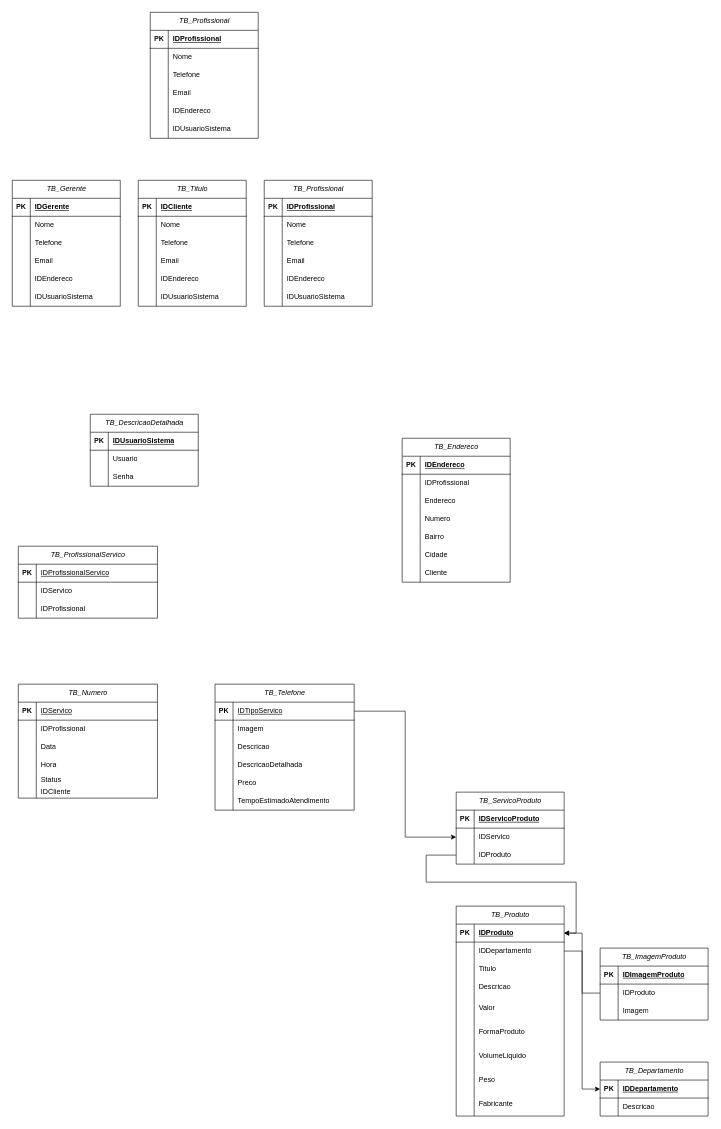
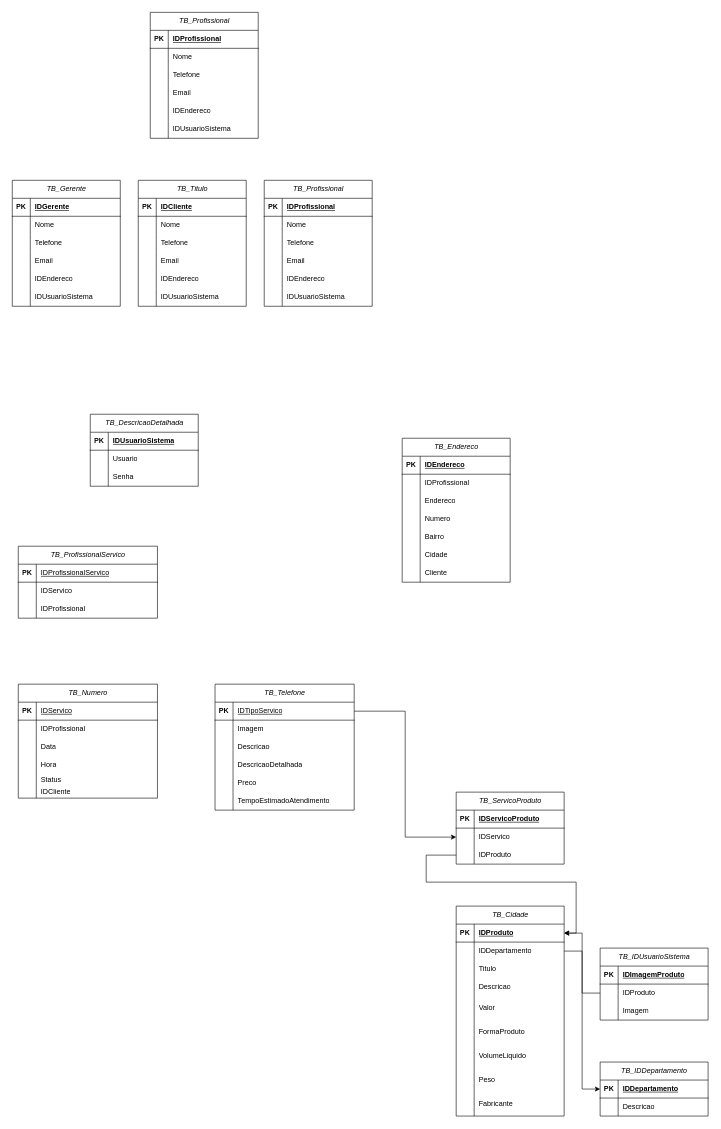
- <mxCell id="91" value="&lt;span style=&quot;font-style: italic; font-weight: 400;&quot;&gt;TB_Produto&lt;/span&gt;" style="shape=table;startSize=30;container=1;collapsible=1;childLayout=tableLayout;fixedRows=1;rowLines=0;fontStyle=1;align=center;resizeLast=1;html=1;" parent="1" vertex="1"><mxGeometry x="760" y="1510" width="180" height="350" as="geometry" /></mxCell>
+ <mxCell id="91" value="&lt;span style=&quot;font-style: italic; font-weight: 400;&quot;&gt;TB_Cidade&lt;/span&gt;" style="shape=table;startSize=30;container=1;collapsible=1;childLayout=tableLayout;fixedRows=1;rowLines=0;fontStyle=1;align=center;resizeLast=1;html=1;" parent="1" vertex="1"><mxGeometry x="760" y="1510" width="180" height="350" as="geometry" /></mxCell>
- <mxCell id="131" value="&lt;span style=&quot;font-style: italic; font-weight: 400;&quot;&gt;TB_ImagemProduto&lt;/span&gt;" style="shape=table;startSize=30;container=1;collapsible=1;childLayout=tableLayout;fixedRows=1;rowLines=0;fontStyle=1;align=center;resizeLast=1;html=1;" parent="1" vertex="1"><mxGeometry x="1000" y="1580" width="180" height="120" as="geometry" /></mxCell>
+ <mxCell id="131" value="&lt;span style=&quot;font-style: italic; font-weight: 400;&quot;&gt;TB_IDUsuarioSistema&lt;/span&gt;" style="shape=table;startSize=30;container=1;collapsible=1;childLayout=tableLayout;fixedRows=1;rowLines=0;fontStyle=1;align=center;resizeLast=1;html=1;" parent="1" vertex="1"><mxGeometry x="1000" y="1580" width="180" height="120" as="geometry" /></mxCell>
- <mxCell id="141" value="&lt;span style=&quot;font-style: italic; font-weight: 400;&quot;&gt;TB_Departamento&lt;/span&gt;" style="shape=table;startSize=30;container=1;collapsible=1;childLayout=tableLayout;fixedRows=1;rowLines=0;fontStyle=1;align=center;resizeLast=1;html=1;" parent="1" vertex="1"><mxGeometry x="1000" y="1770" width="180" height="90" as="geometry" /></mxCell>
+ <mxCell id="141" value="&lt;span style=&quot;font-style: italic; font-weight: 400;&quot;&gt;TB_IDDepartamento&lt;/span&gt;" style="shape=table;startSize=30;container=1;collapsible=1;childLayout=tableLayout;fixedRows=1;rowLines=0;fontStyle=1;align=center;resizeLast=1;html=1;" parent="1" vertex="1"><mxGeometry x="1000" y="1770" width="180" height="90" as="geometry" /></mxCell>
